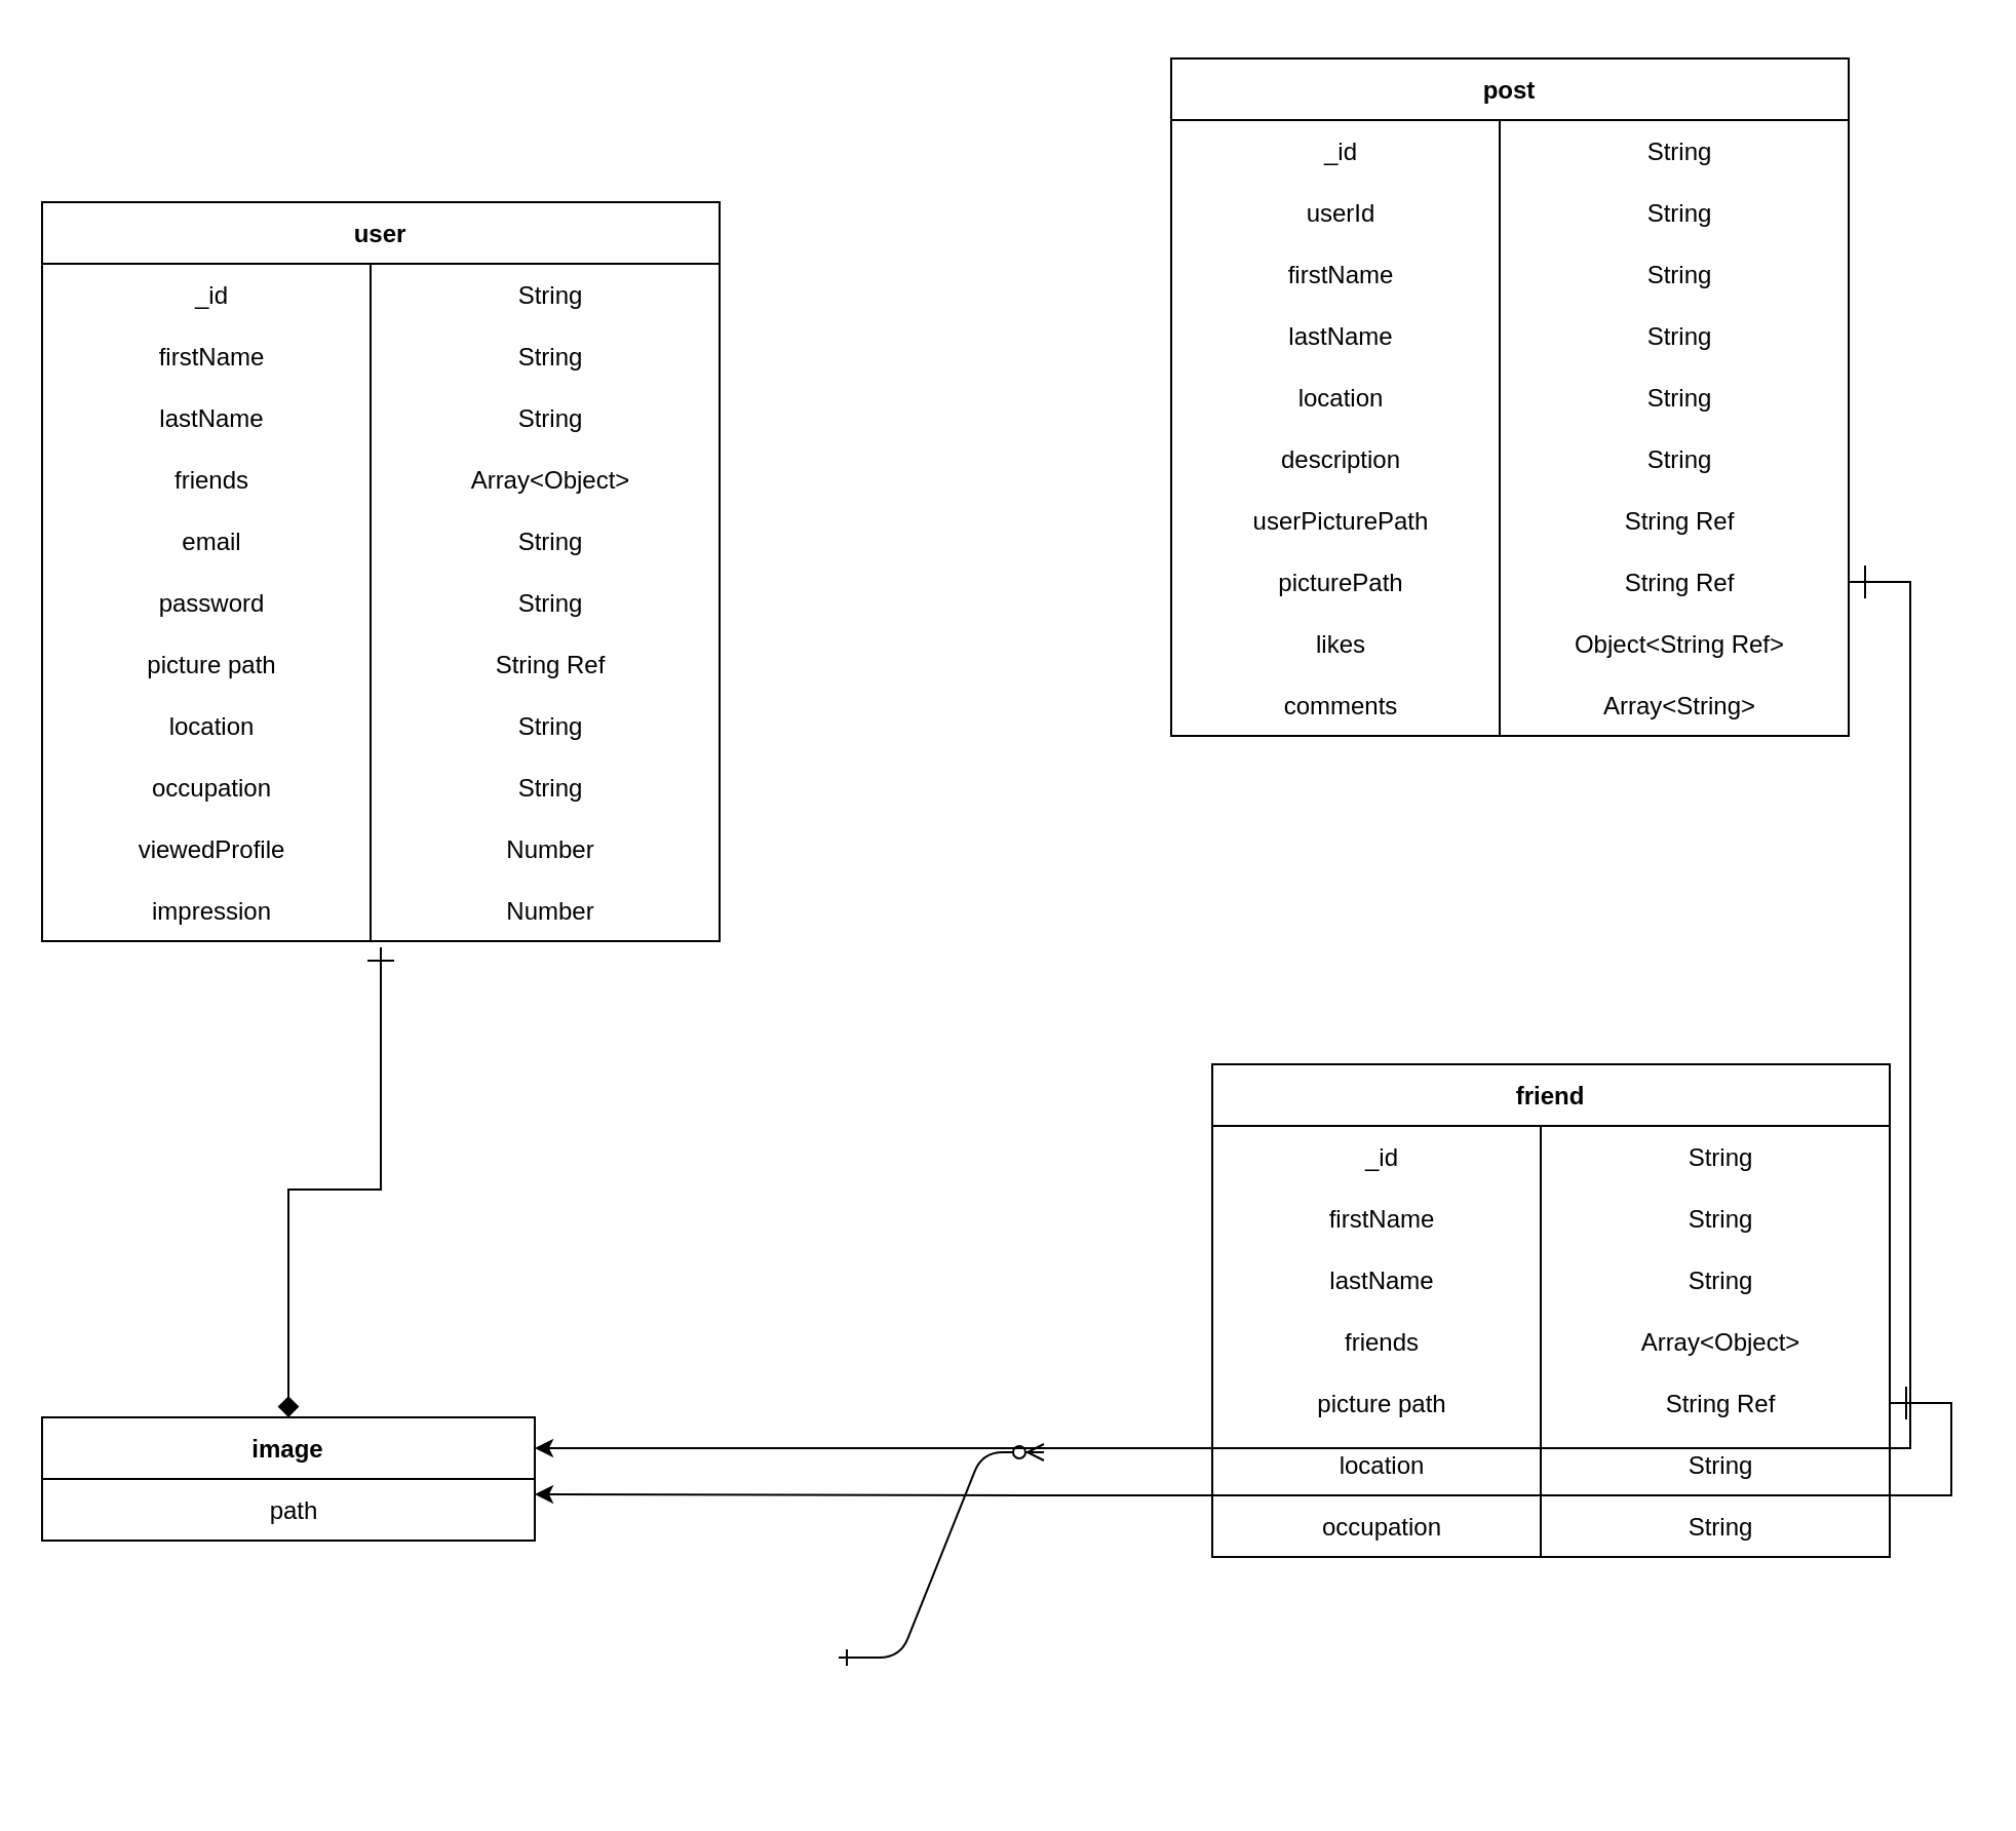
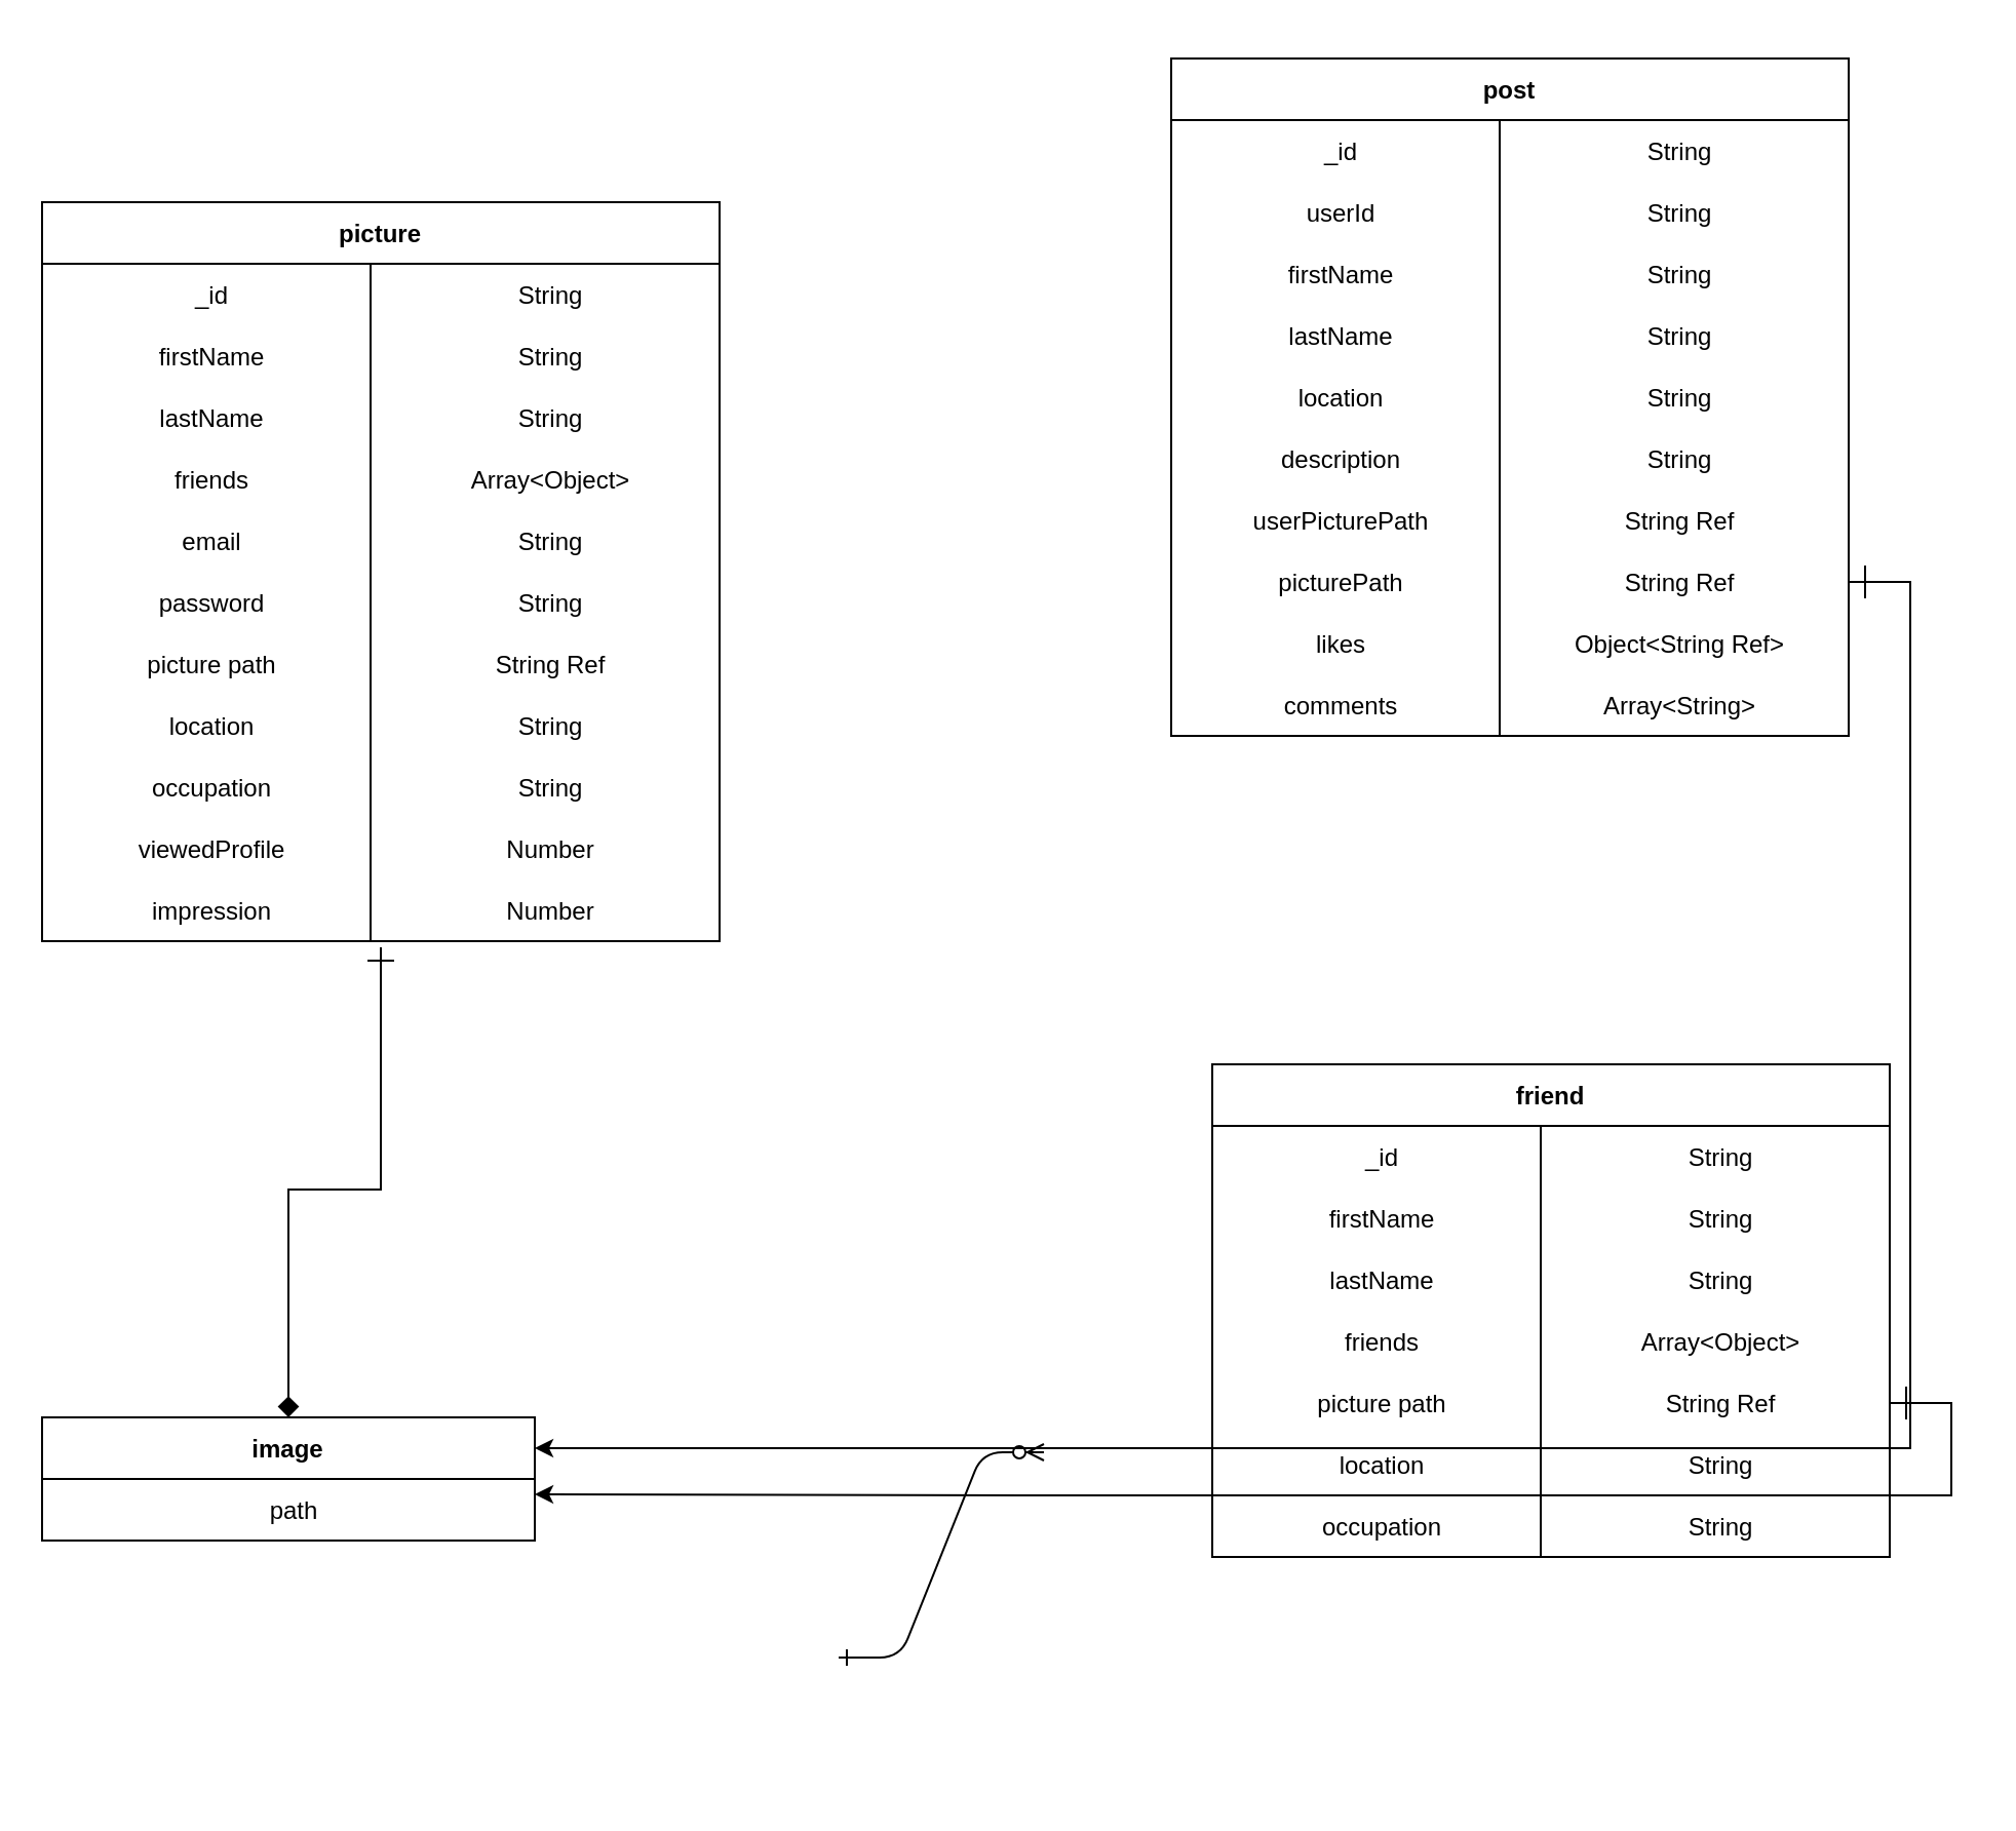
- <mxCell id="4" value="user" style="shape=table;startSize=30;container=1;collapsible=1;childLayout=tableLayout;fixedRows=1;rowLines=0;fontStyle=1;align=center;resizeLast=1;movable=1;resizable=1;rotatable=1;deletable=1;editable=1;locked=0;connectable=1;" parent="3" vertex="1"><mxGeometry x="-40" y="8" width="330" height="360" as="geometry"><mxRectangle x="108" y="130" width="70" height="30" as="alternateBounds" /></mxGeometry></mxCell>
+ <mxCell id="4" value="picture" style="shape=table;startSize=30;container=1;collapsible=1;childLayout=tableLayout;fixedRows=1;rowLines=0;fontStyle=1;align=center;resizeLast=1;movable=1;resizable=1;rotatable=1;deletable=1;editable=1;locked=0;connectable=1;" parent="3" vertex="1"><mxGeometry x="-40" y="8" width="330" height="360" as="geometry"><mxRectangle x="108" y="130" width="70" height="30" as="alternateBounds" /></mxGeometry></mxCell>
